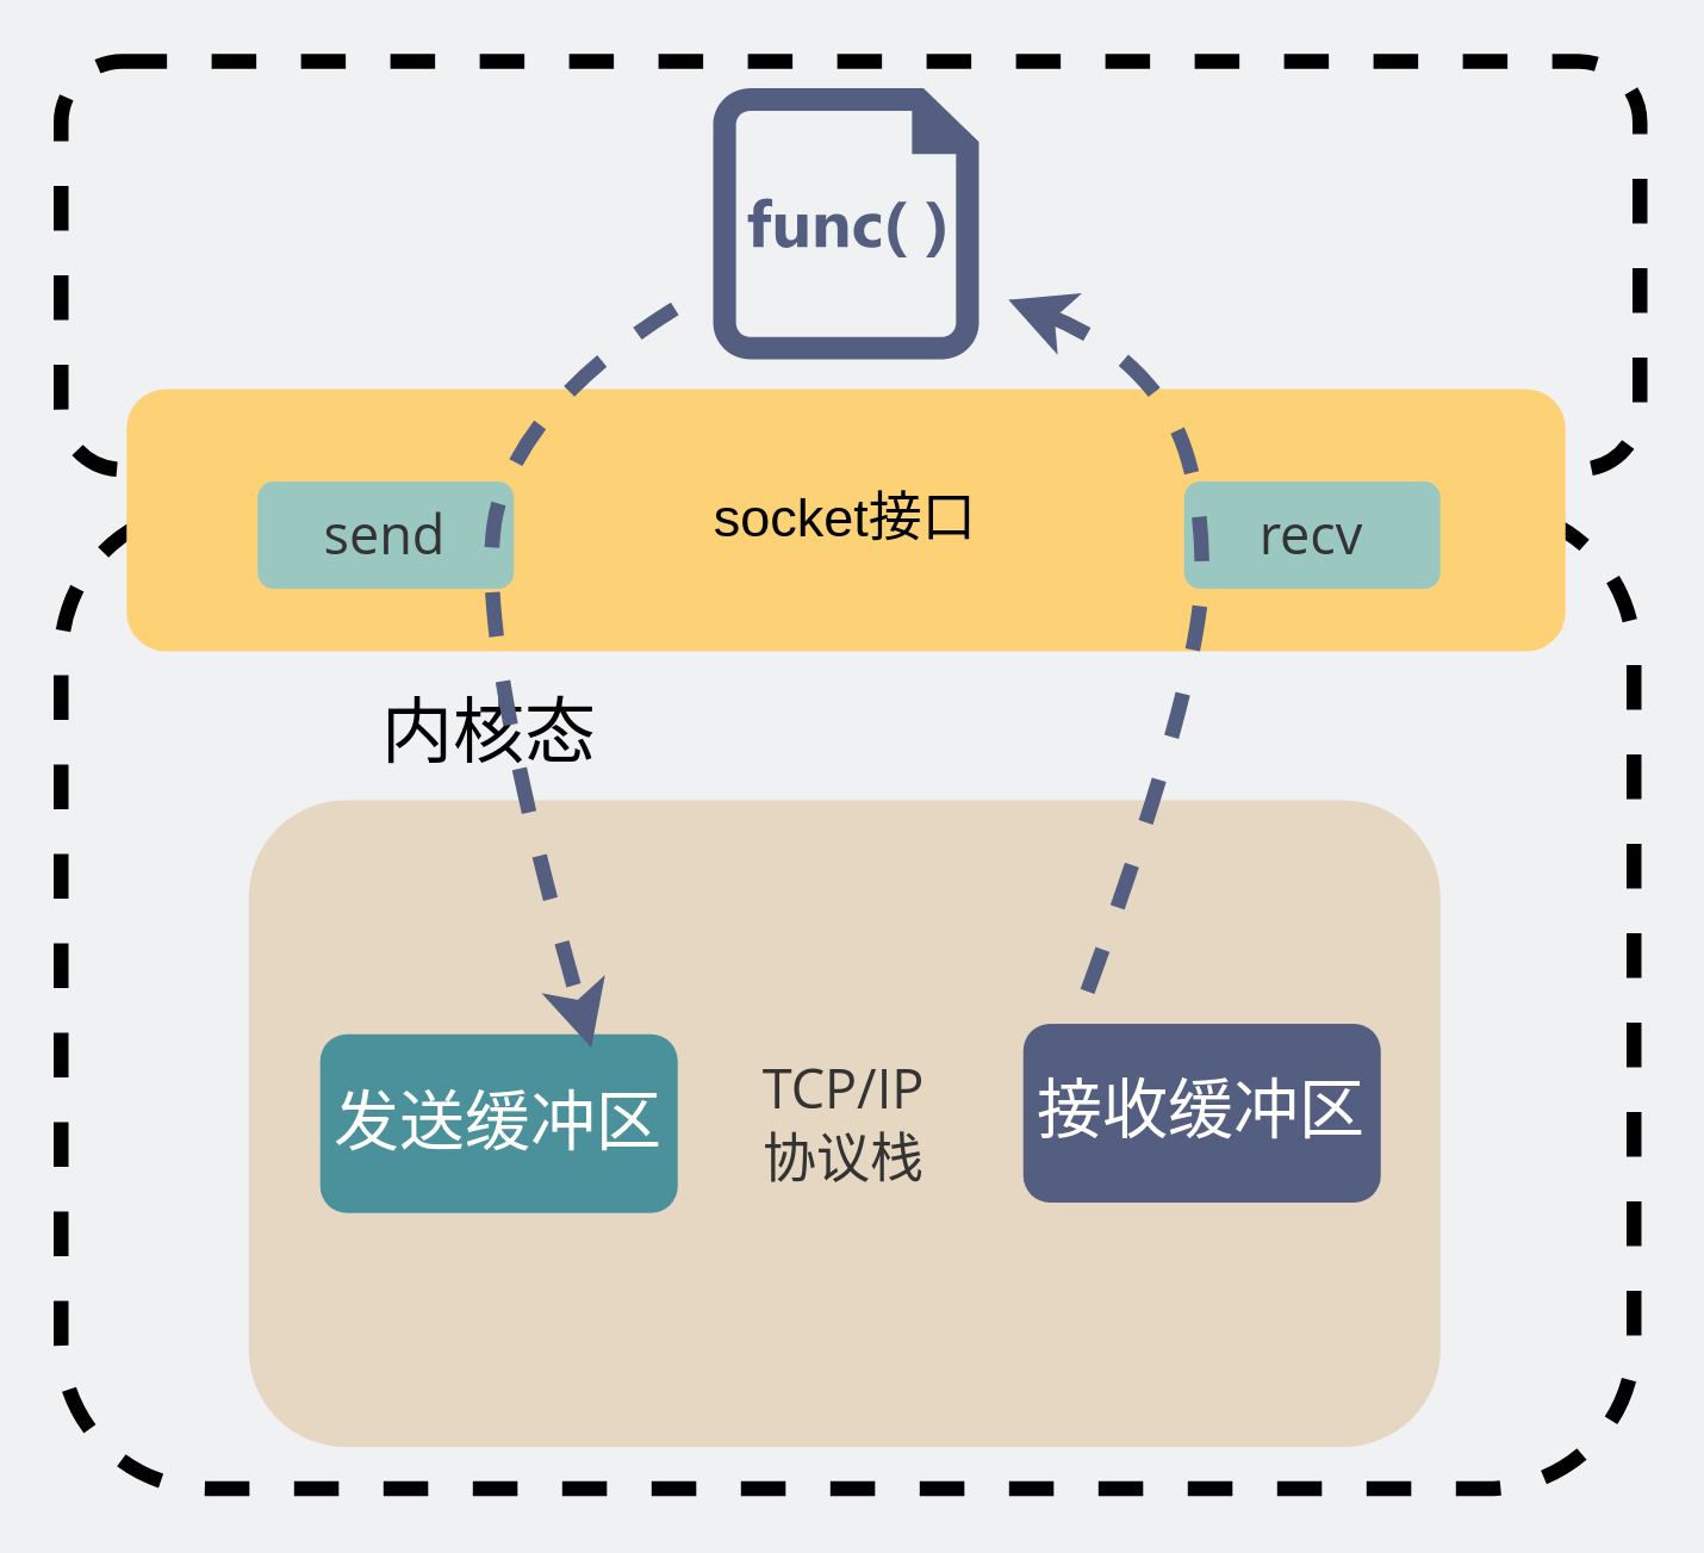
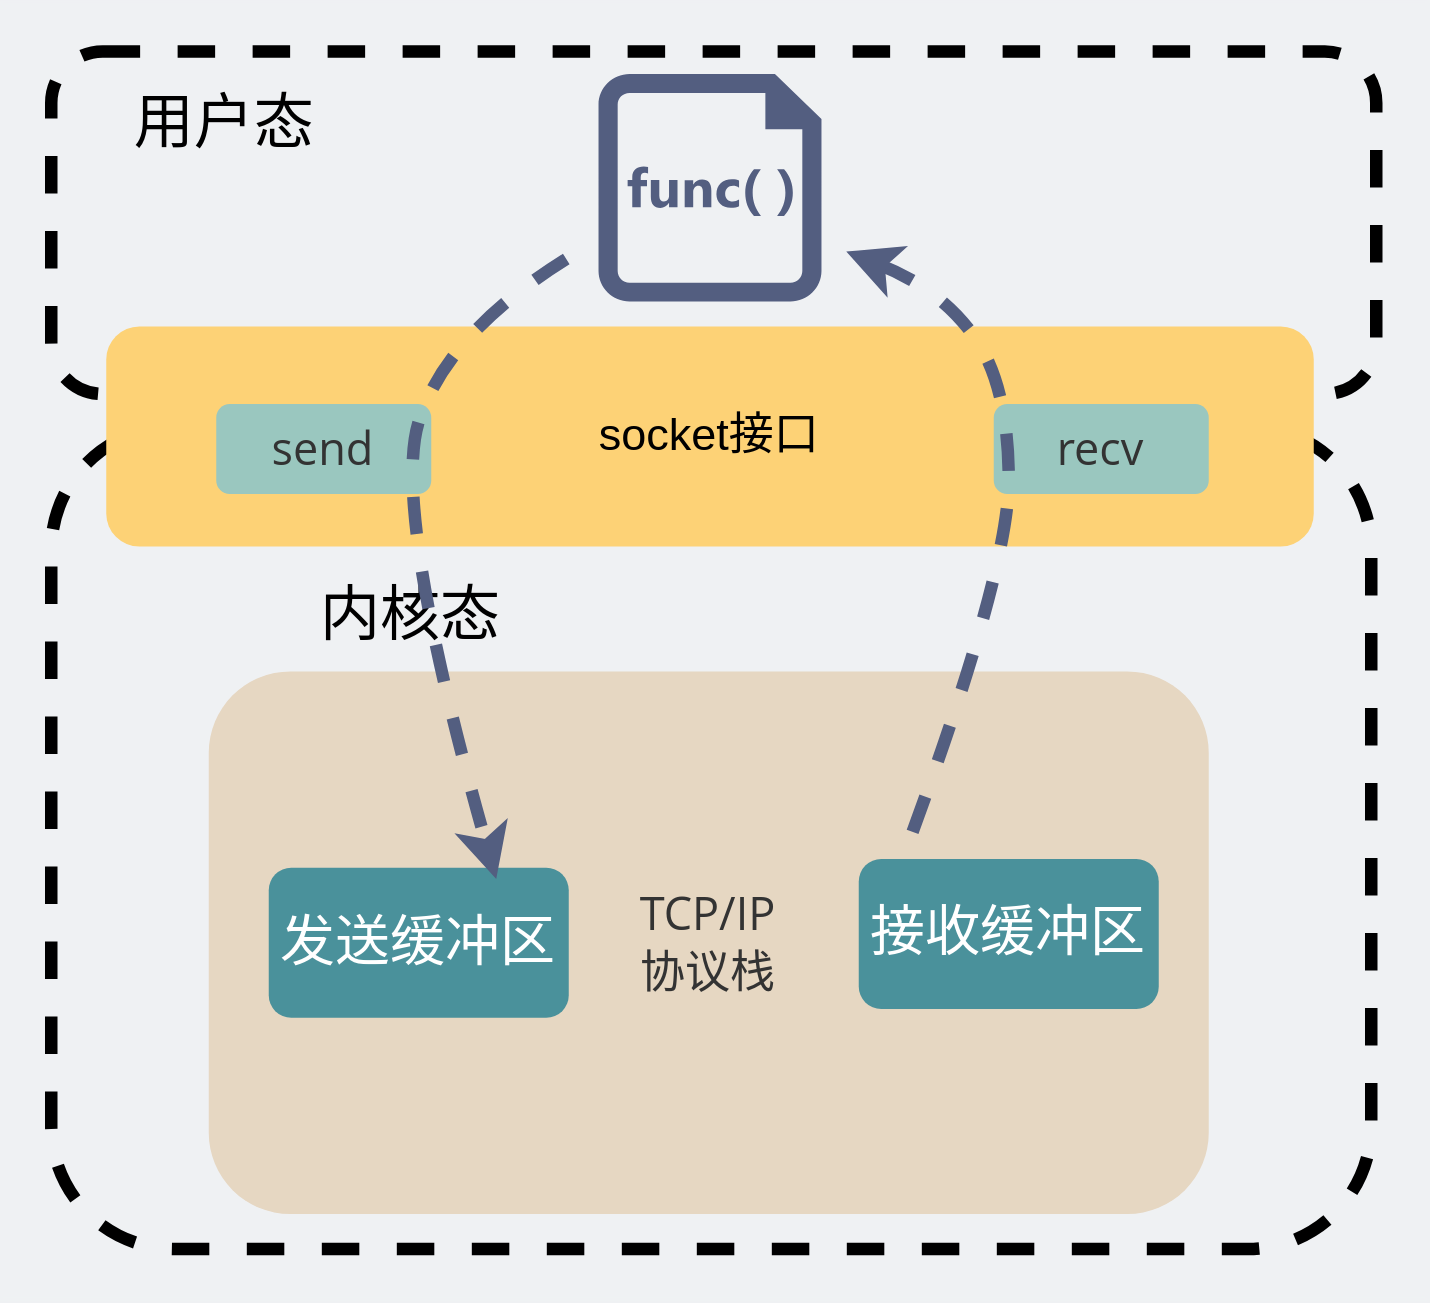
+ <mxCell id="7" value="&lt;font style=&quot;font-size: 24px&quot;&gt;用户态&lt;/font&gt;" style="text;html=1;strokeColor=none;fillColor=none;align=center;verticalAlign=middle;whiteSpace=wrap;rounded=0;dashed=1;" parent="1" vertex="1"><mxGeometry x="23" y="39" width="132.5" height="20" as="geometry" /></mxCell>
- <mxCell id="14" value="&lt;font style=&quot;font-size: 22px&quot; color=&quot;#ffffff&quot;&gt;接收缓冲区&lt;/font&gt;" style="rounded=1;whiteSpace=wrap;html=1;fillColor=#535e80;strokeColor=none;" parent="1" vertex="1"><mxGeometry x="343" y="343" width="120" height="60" as="geometry" /></mxCell>
+ <mxCell id="14" value="&lt;font style=&quot;font-size: 22px&quot; color=&quot;#ffffff&quot;&gt;接收缓冲区&lt;/font&gt;" style="rounded=1;whiteSpace=wrap;html=1;fillColor=#4A919B;strokeColor=none;" parent="1" vertex="1"><mxGeometry x="343" y="343" width="120" height="60" as="geometry" /></mxCell>
